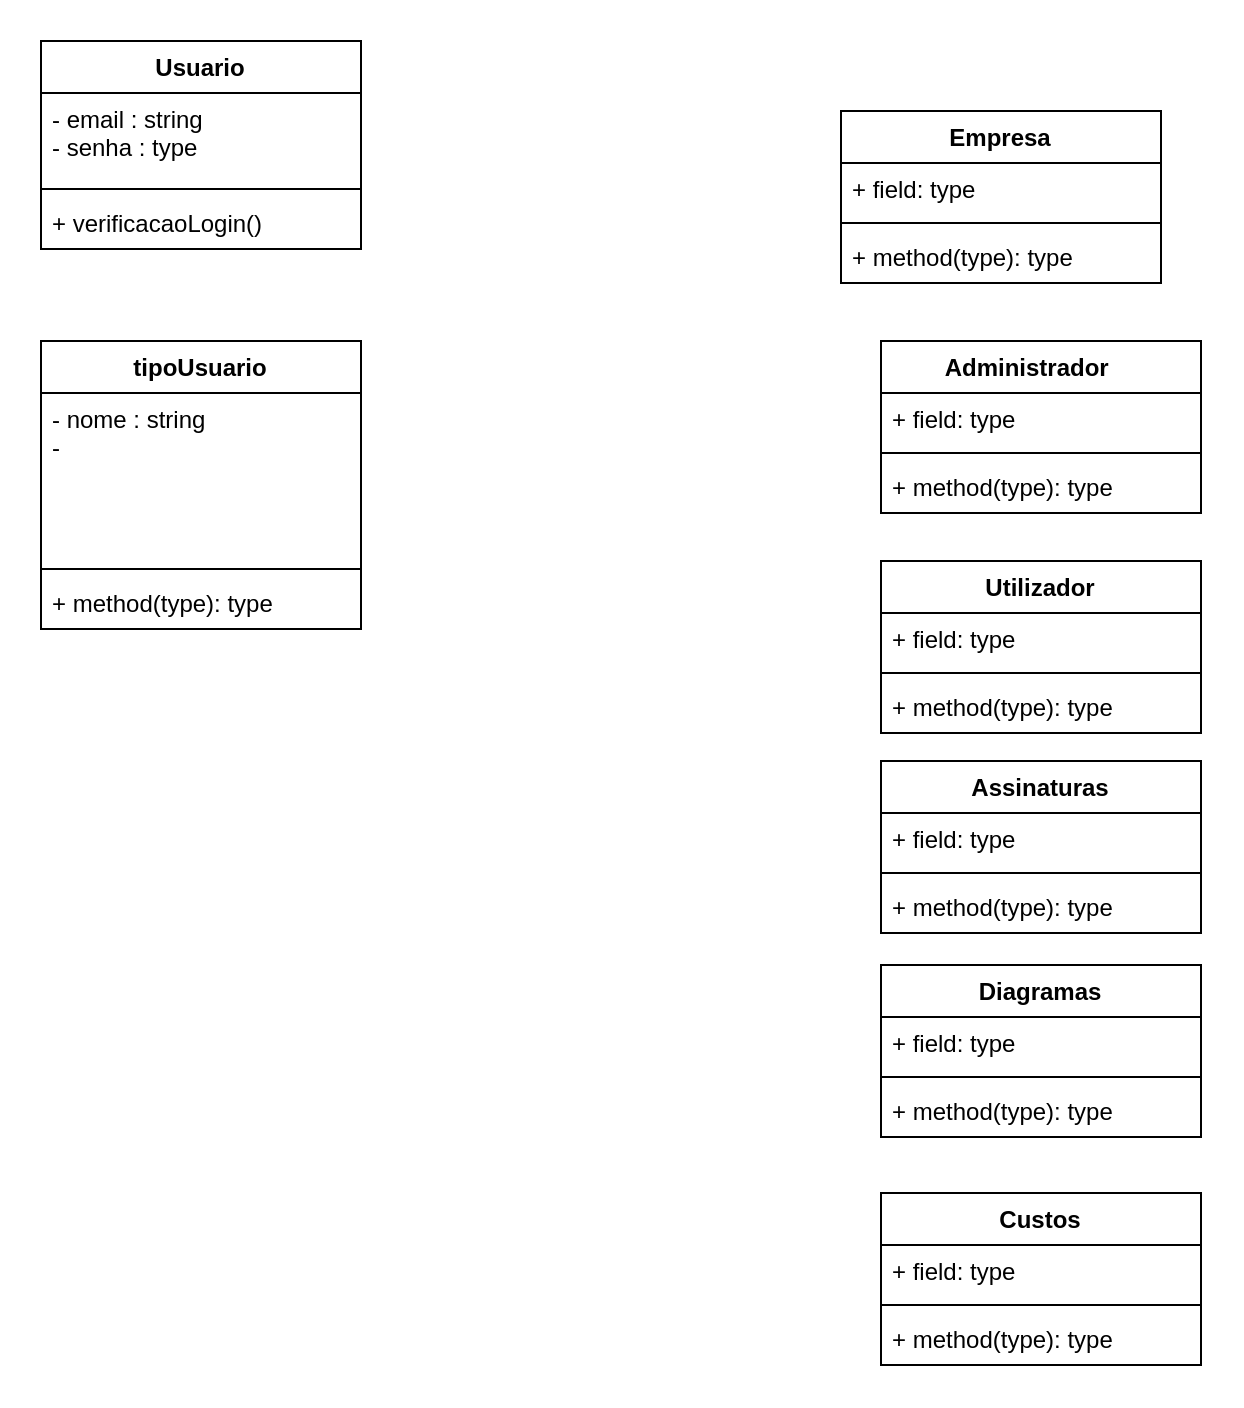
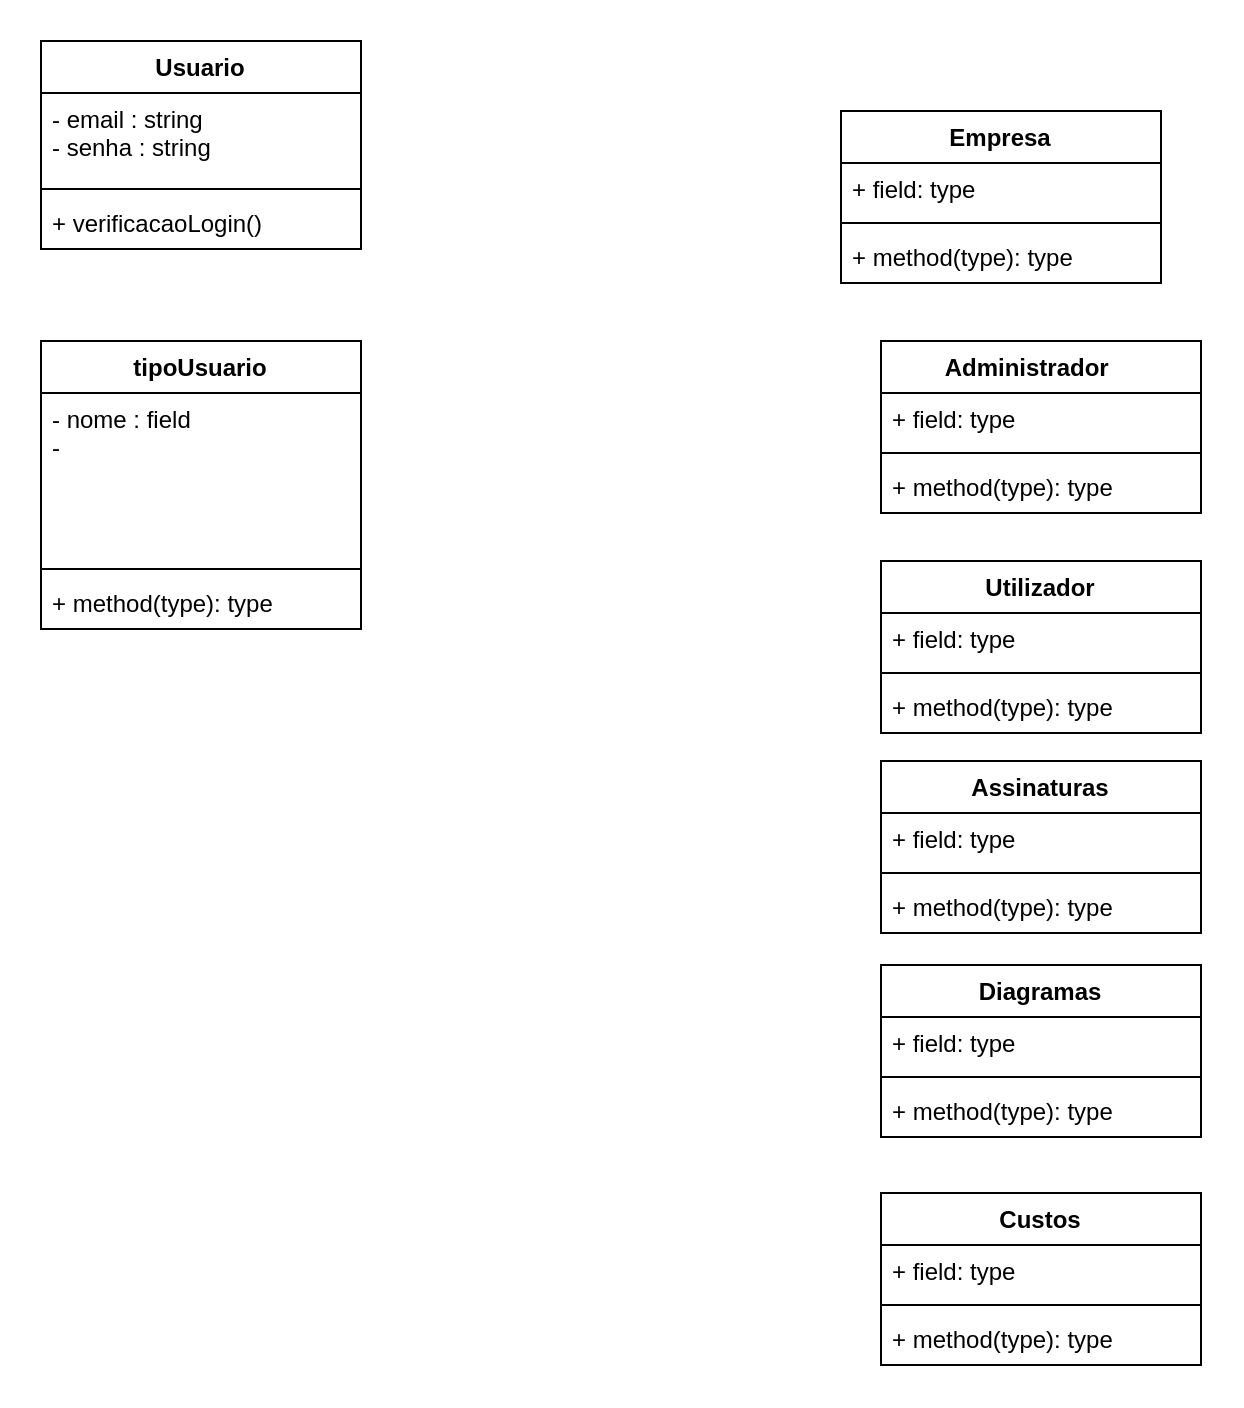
- <mxCell id="11" value="- email : string&#10;- senha : type" style="text;strokeColor=none;fillColor=none;align=left;verticalAlign=top;spacingLeft=4;spacingRight=4;overflow=hidden;rotatable=0;points=[[0,0.5],[1,0.5]];portConstraint=eastwest;" vertex="1" parent="10"><mxGeometry y="26" width="160" height="44" as="geometry" /></mxCell>
+ <mxCell id="11" value="- email : string&#10;- senha : string" style="text;strokeColor=none;fillColor=none;align=left;verticalAlign=top;spacingLeft=4;spacingRight=4;overflow=hidden;rotatable=0;points=[[0,0.5],[1,0.5]];portConstraint=eastwest;" vertex="1" parent="10"><mxGeometry y="26" width="160" height="44" as="geometry" /></mxCell>
- <mxCell id="7" value="- nome : string&#10;- " style="text;strokeColor=none;fillColor=none;align=left;verticalAlign=top;spacingLeft=4;spacingRight=4;overflow=hidden;rotatable=0;points=[[0,0.5],[1,0.5]];portConstraint=eastwest;" vertex="1" parent="6"><mxGeometry y="26" width="160" height="84" as="geometry" /></mxCell>
+ <mxCell id="7" value="- nome : field&#10;- " style="text;strokeColor=none;fillColor=none;align=left;verticalAlign=top;spacingLeft=4;spacingRight=4;overflow=hidden;rotatable=0;points=[[0,0.5],[1,0.5]];portConstraint=eastwest;" vertex="1" parent="6"><mxGeometry y="26" width="160" height="84" as="geometry" /></mxCell>
